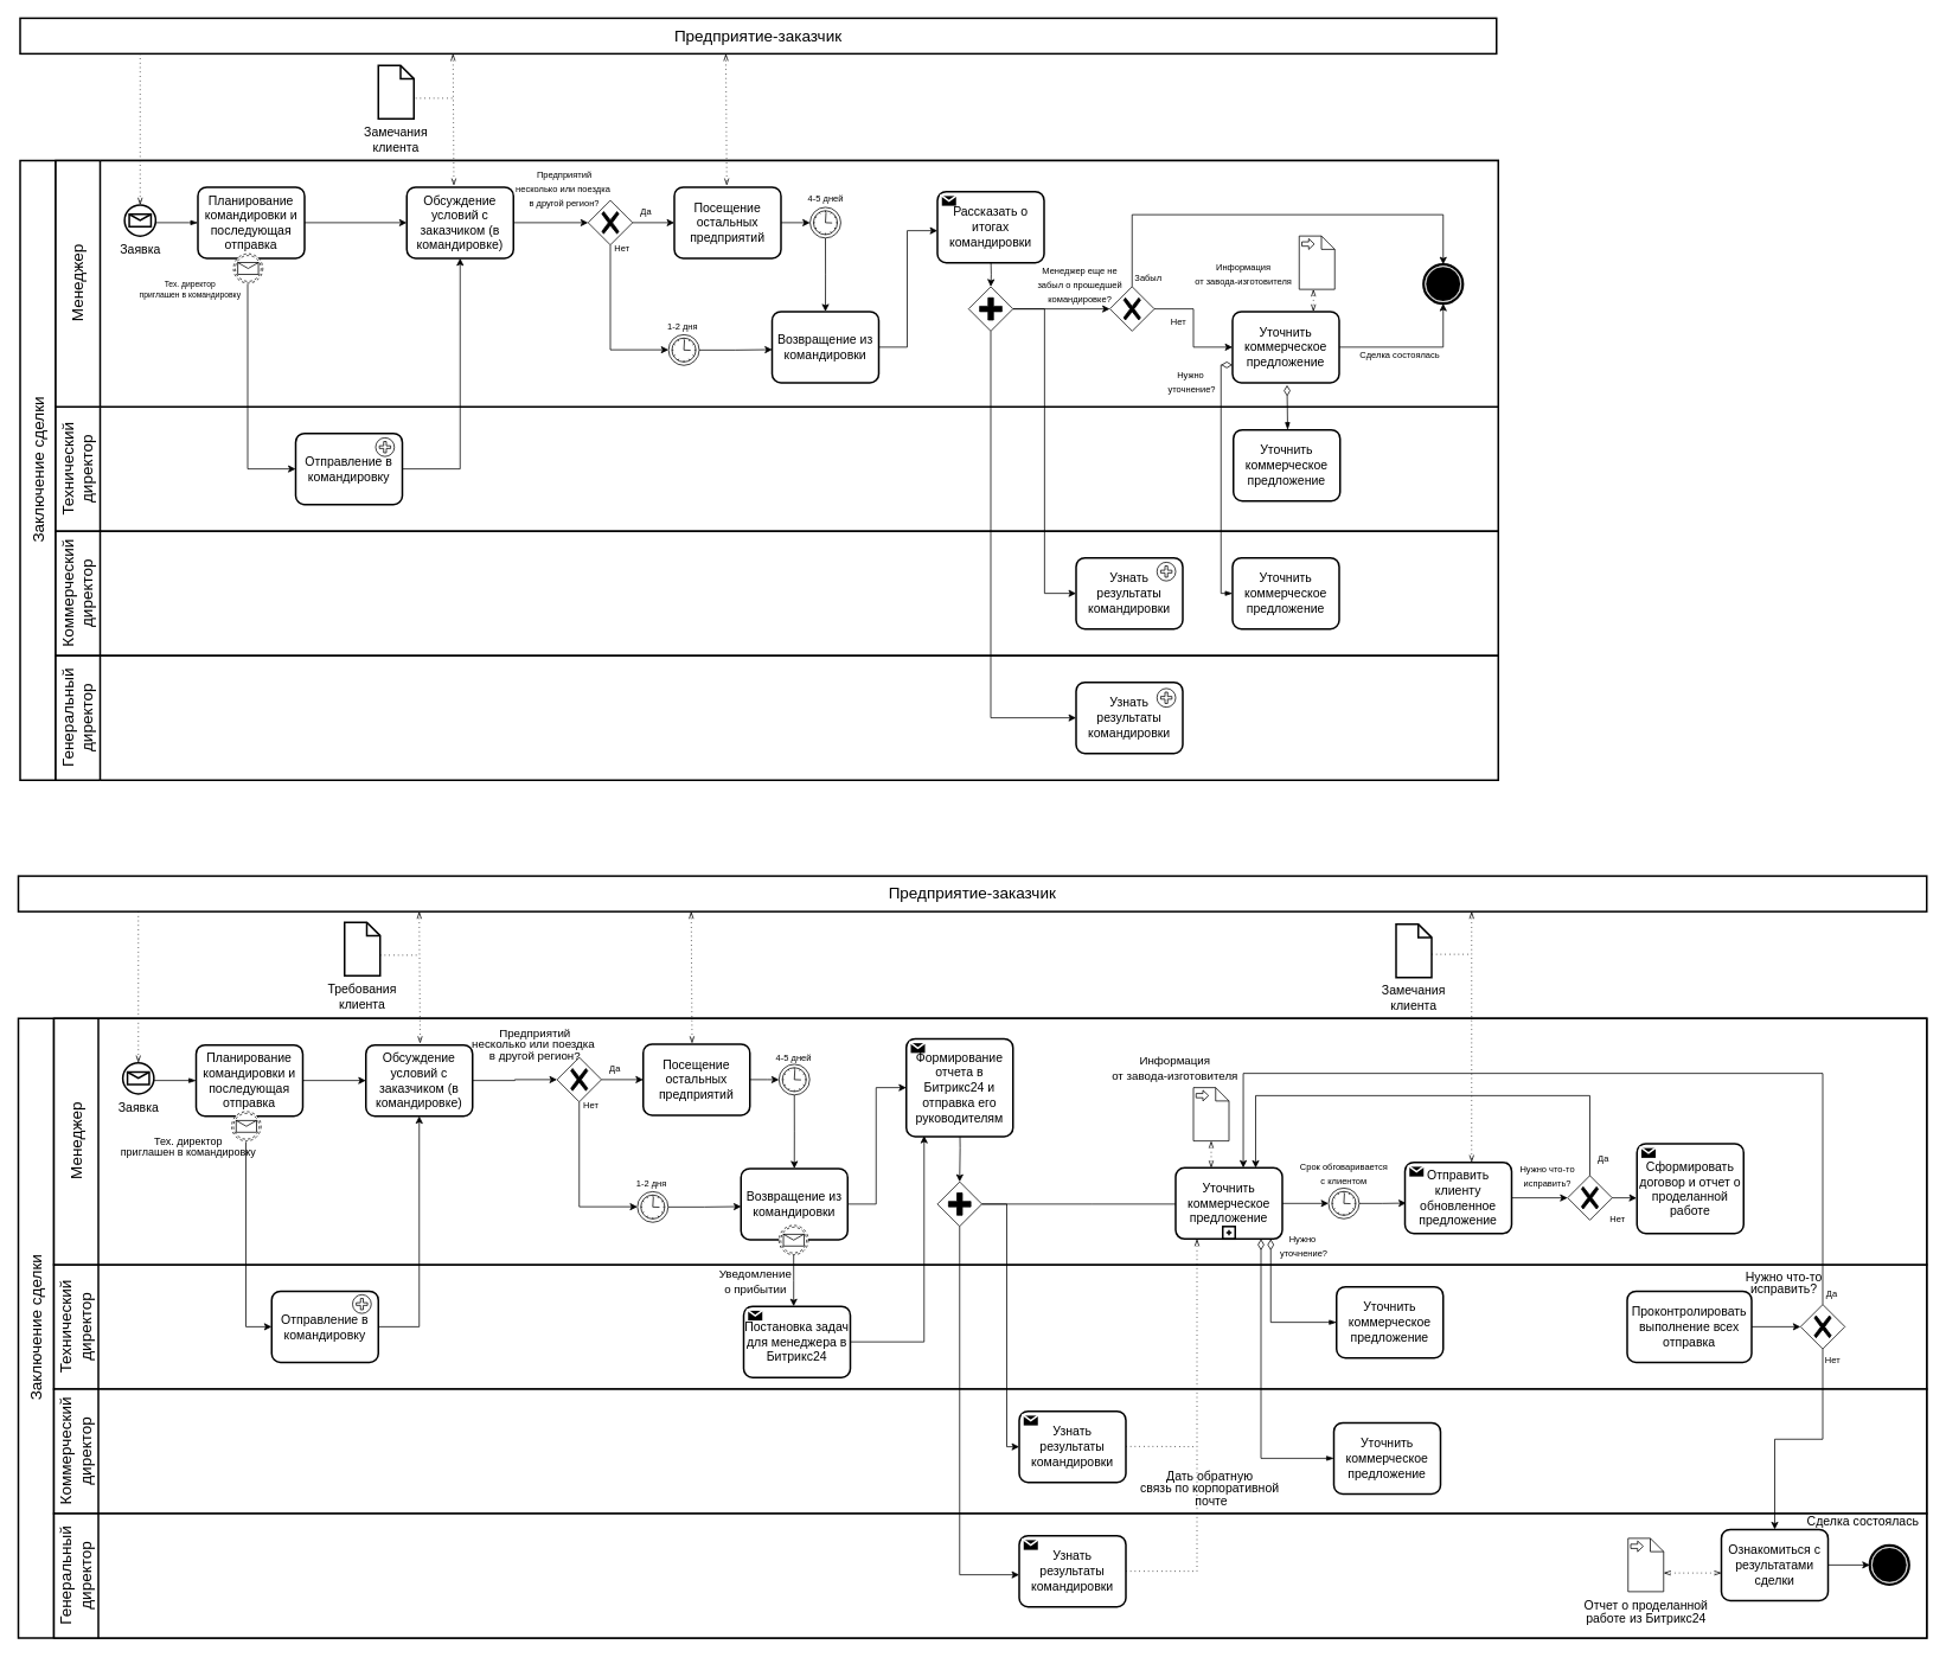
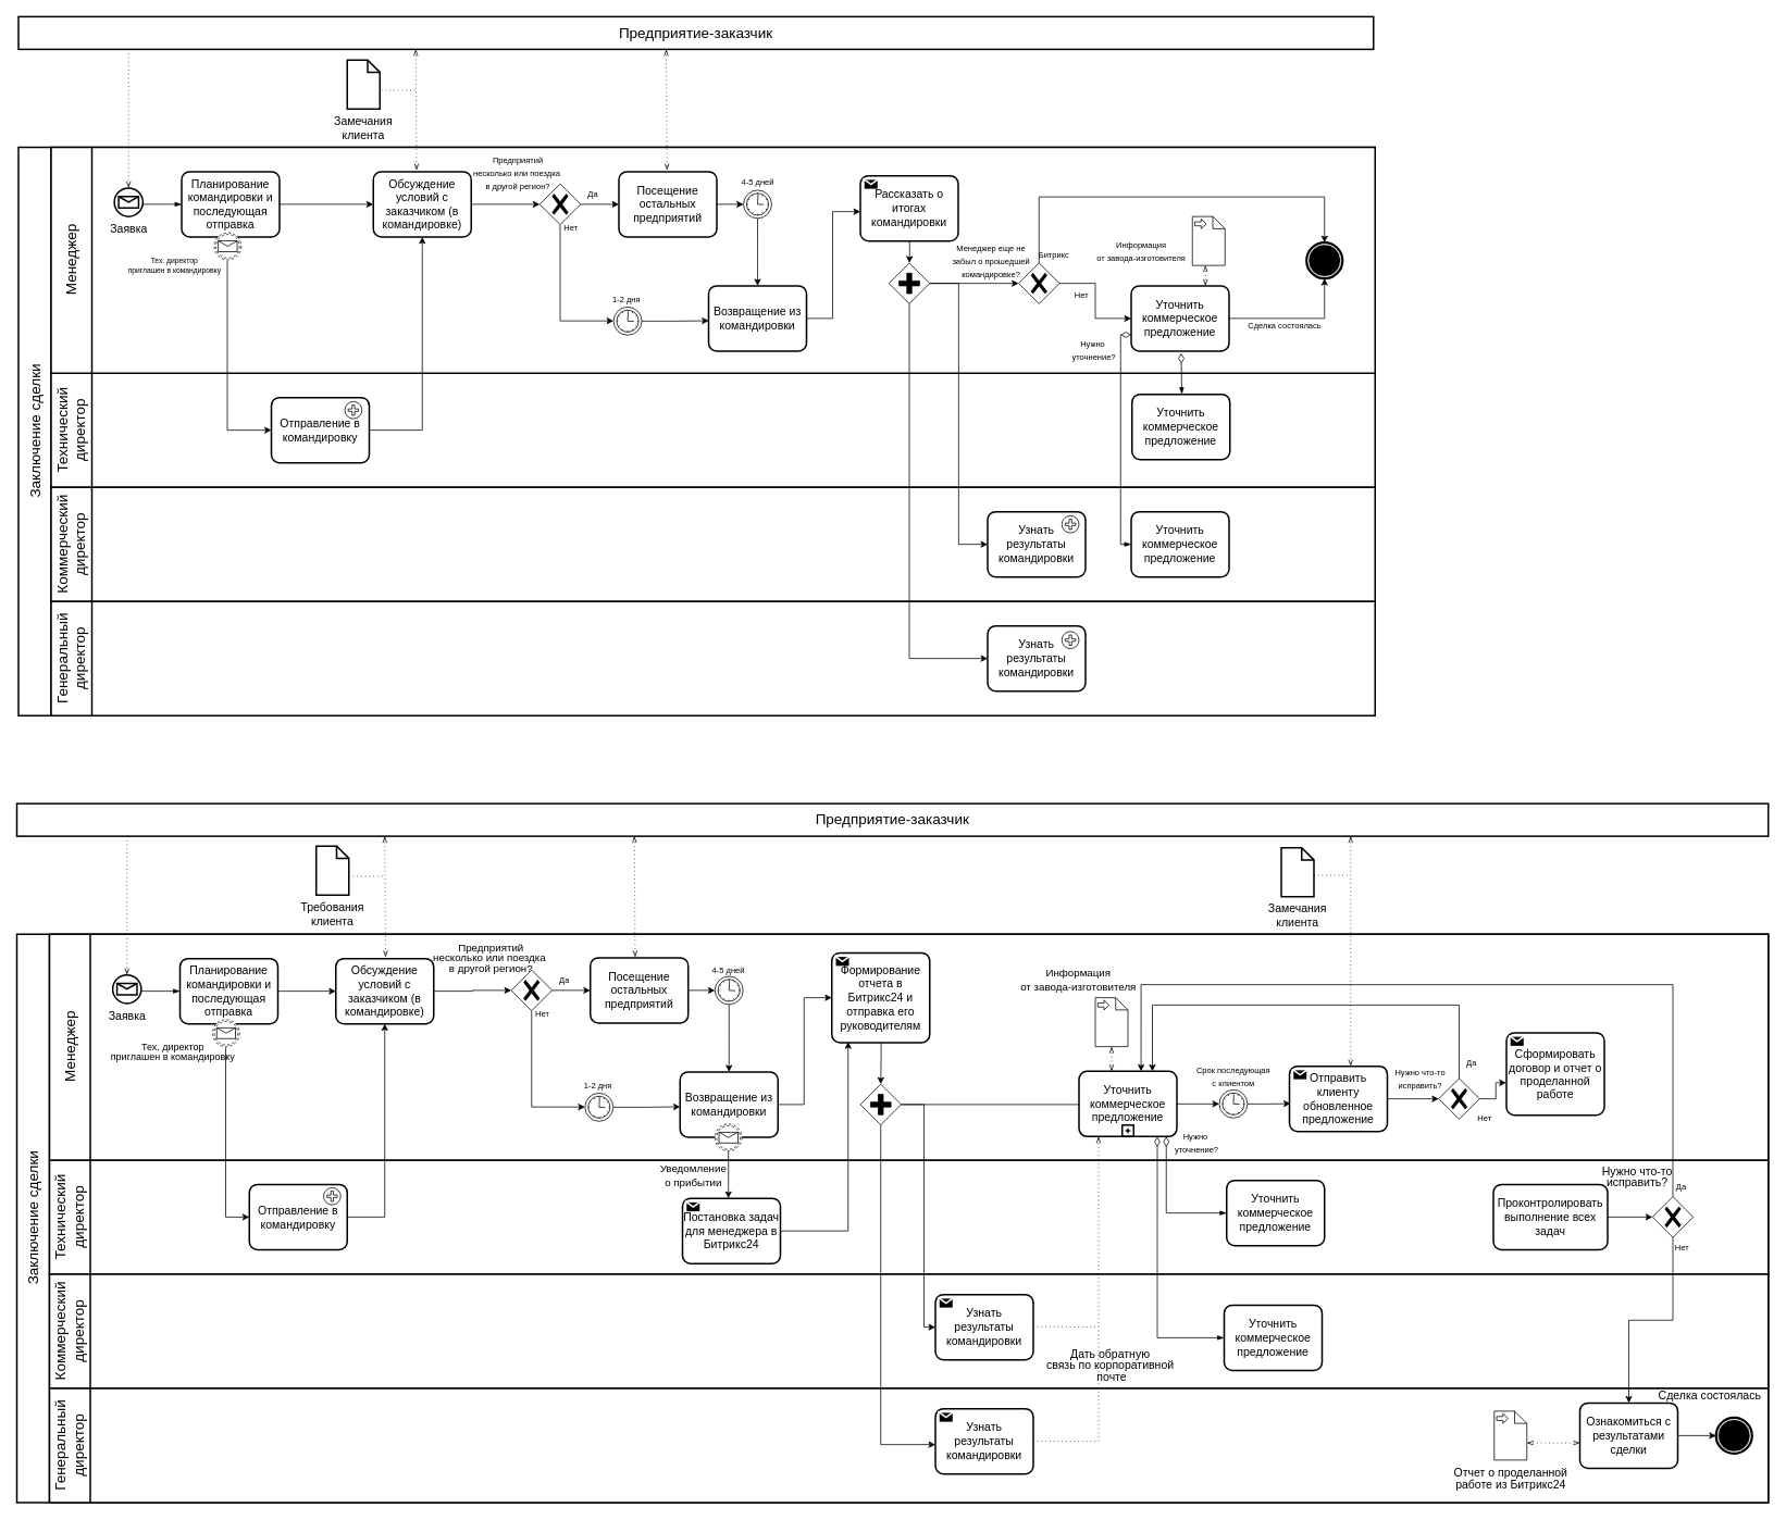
- <mxCell id="48" value="&lt;p style=&quot;line-height: 0%;&quot;&gt;&lt;font size=&quot;1&quot;&gt;Забыл&lt;/font&gt;&lt;/p&gt;" style="text;html=1;align=center;verticalAlign=middle;resizable=0;points=[];autosize=1;strokeColor=none;fillColor=none;fontSize=14;" vertex="1" parent="7"><mxGeometry x="1205" y="110" width="48" height="42" as="geometry" /></mxCell>
+ <mxCell id="48" value="&lt;p style=&quot;line-height: 0%;&quot;&gt;&lt;font size=&quot;1&quot;&gt;Битрикс&lt;/font&gt;&lt;/p&gt;" style="text;html=1;align=center;verticalAlign=middle;resizable=0;points=[];autosize=1;strokeColor=none;fillColor=none;fontSize=14;" vertex="1" parent="7"><mxGeometry x="1205" y="110" width="48" height="42" as="geometry" /></mxCell>
- <mxCell id="128" value="&lt;p style=&quot;line-height: 0%;&quot;&gt;&lt;font size=&quot;1&quot;&gt;Срок обговаривается&lt;/font&gt;&lt;/p&gt;&lt;p style=&quot;line-height: 0%;&quot;&gt;&lt;font size=&quot;1&quot;&gt;с клиентом&lt;/font&gt;&lt;/p&gt;" style="text;html=1;align=center;verticalAlign=middle;resizable=0;points=[];autosize=1;strokeColor=none;fillColor=none;fontSize=14;" vertex="1" parent="87"><mxGeometry x="1392.75" y="145" width="117" height="58" as="geometry" /></mxCell>
+ <mxCell id="128" value="&lt;p style=&quot;line-height: 0%;&quot;&gt;&lt;font size=&quot;1&quot;&gt;Срок последующая&lt;/font&gt;&lt;/p&gt;&lt;p style=&quot;line-height: 0%;&quot;&gt;&lt;font size=&quot;1&quot;&gt;с клиентом&lt;/font&gt;&lt;/p&gt;" style="text;html=1;align=center;verticalAlign=middle;resizable=0;points=[];autosize=1;strokeColor=none;fillColor=none;fontSize=14;" vertex="1" parent="87"><mxGeometry x="1392.75" y="145" width="117" height="58" as="geometry" /></mxCell>
- <mxCell id="134" value="Сформировать договор и отчет о проделанной работе" style="points=[[0.25,0,0],[0.5,0,0],[0.75,0,0],[1,0.25,0],[1,0.5,0],[1,0.75,0],[0.75,1,0],[0.5,1,0],[0.25,1,0],[0,0.75,0],[0,0.5,0],[0,0.25,0]];shape=mxgraph.bpmn.task;whiteSpace=wrap;rectStyle=rounded;size=10;html=1;taskMarker=send;strokeWidth=2;fontSize=14;" vertex="1" parent="87"><mxGeometry x="1781" y="141" width="120" height="101" as="geometry" /></mxCell>
+ <mxCell id="134" value="Сформировать договор и отчет о проделанной работе" style="points=[[0.25,0,0],[0.5,0,0],[0.75,0,0],[1,0.25,0],[1,0.5,0],[1,0.75,0],[0.75,1,0],[0.5,1,0],[0.25,1,0],[0,0.75,0],[0,0.5,0],[0,0.25,0]];shape=mxgraph.bpmn.task;whiteSpace=wrap;rectStyle=rounded;size=10;html=1;taskMarker=send;strokeWidth=2;fontSize=14;" vertex="1" parent="87"><mxGeometry x="1786" y="121" width="120" height="101" as="geometry" /></mxCell>
- <mxCell id="79" value="Проконтролировать выполнение всех отправка" style="points=[[0.25,0,0],[0.5,0,0],[0.75,0,0],[1,0.25,0],[1,0.5,0],[1,0.75,0],[0.75,1,0],[0.5,1,0],[0.25,1,0],[0,0.75,0],[0,0.5,0],[0,0.25,0]];shape=mxgraph.bpmn.task;whiteSpace=wrap;rectStyle=rounded;size=10;html=1;taskMarker=abstract;glass=0;strokeWidth=2;fontSize=14;fillColor=#FFFFFF;" vertex="1" parent="72"><mxGeometry x="1770" y="30" width="140" height="80" as="geometry" /></mxCell>
+ <mxCell id="79" value="Проконтролировать выполнение всех задач" style="points=[[0.25,0,0],[0.5,0,0],[0.75,0,0],[1,0.25,0],[1,0.5,0],[1,0.75,0],[0.75,1,0],[0.5,1,0],[0.25,1,0],[0,0.75,0],[0,0.5,0],[0,0.25,0]];shape=mxgraph.bpmn.task;whiteSpace=wrap;rectStyle=rounded;size=10;html=1;taskMarker=abstract;glass=0;strokeWidth=2;fontSize=14;fillColor=#FFFFFF;" vertex="1" parent="72"><mxGeometry x="1770" y="30" width="140" height="80" as="geometry" /></mxCell>
